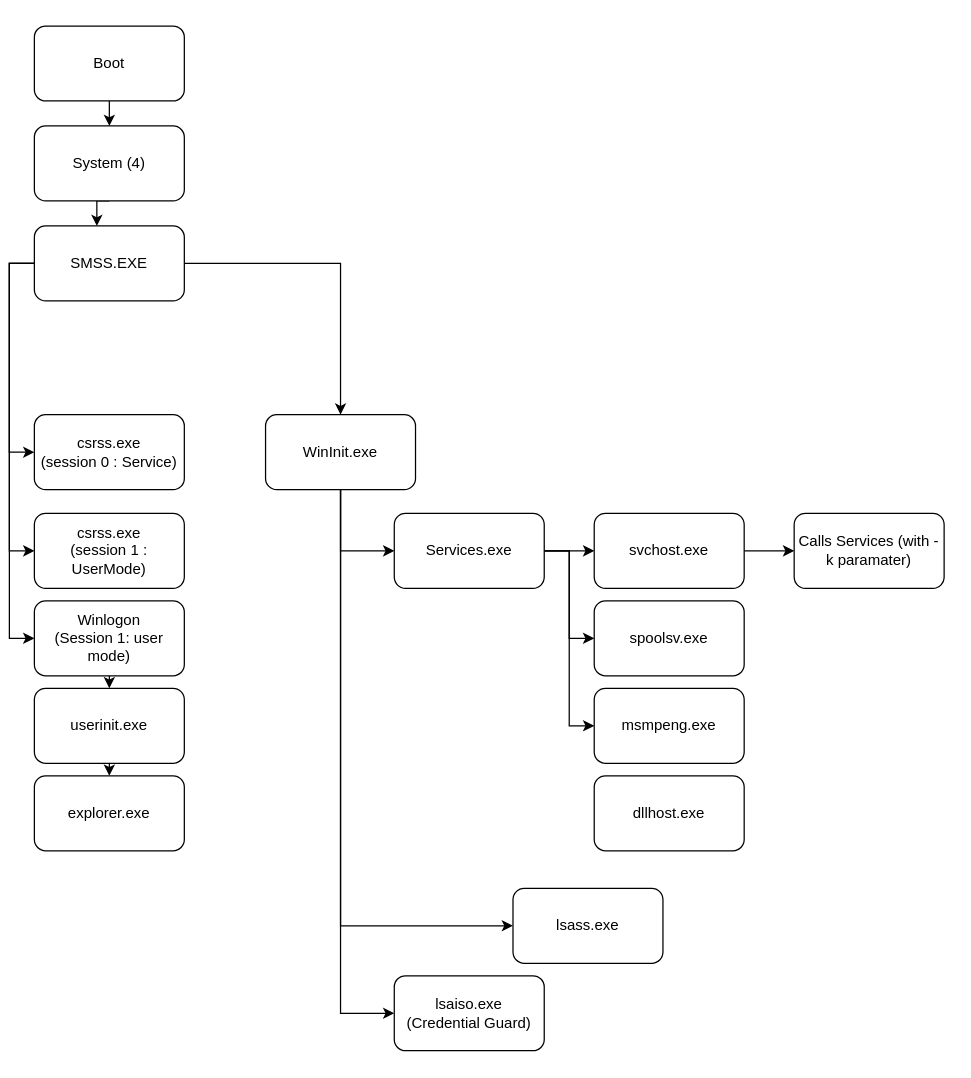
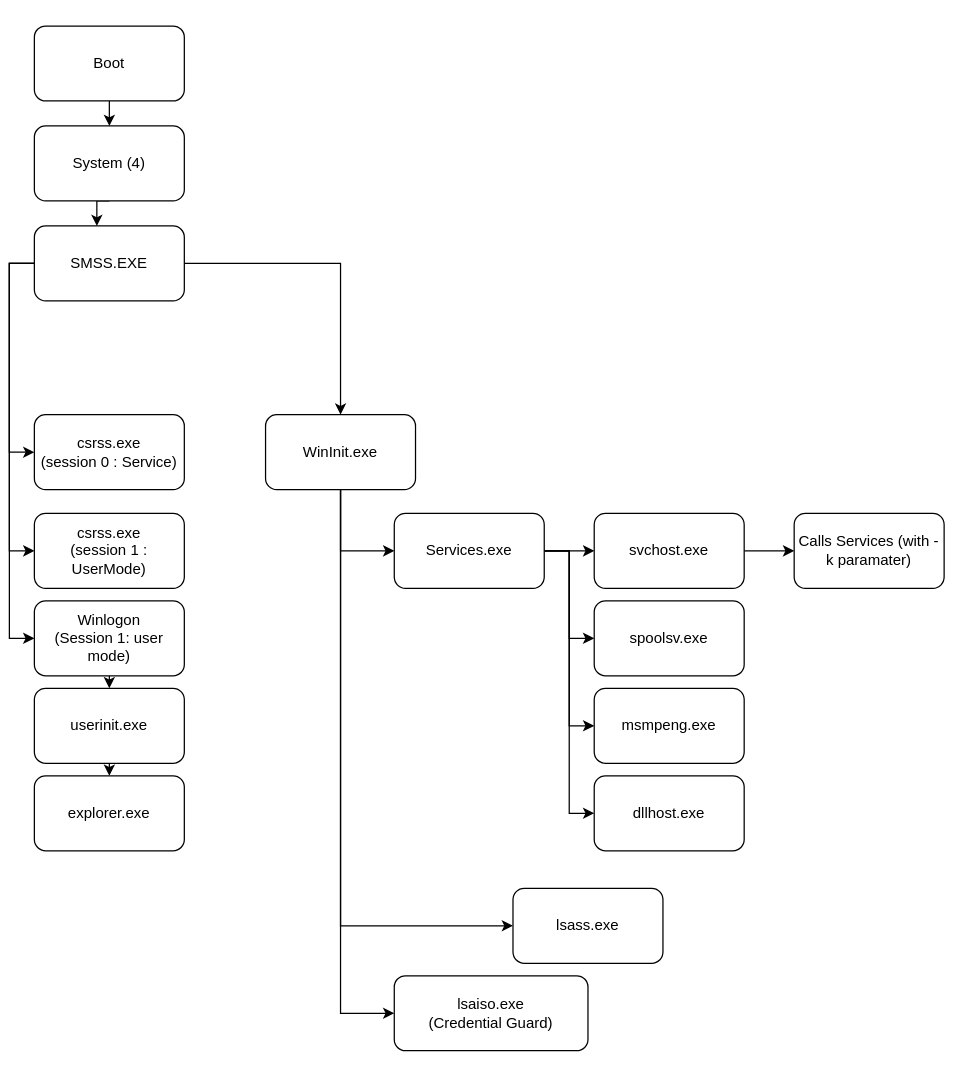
+ <mxCell id="19" style="edgeStyle=orthogonalEdgeStyle;rounded=0;orthogonalLoop=1;jettySize=auto;html=1;exitX=1;exitY=0.5;exitDx=0;exitDy=0;entryX=0;entryY=0.5;entryDx=0;entryDy=0;" parent="1" source="20" target="27" edge="1"><mxGeometry relative="1" as="geometry" /></mxCell>
- <mxCell id="22" value="lsaiso.exe&lt;br&gt;(Credential Guard)" style="rounded=1;whiteSpace=wrap;html=1;" parent="1" vertex="1"><mxGeometry x="308" y="780" width="120" height="60" as="geometry" /></mxCell>
+ <mxCell id="22" value="lsaiso.exe&lt;br&gt;(Credential Guard)" style="rounded=1;whiteSpace=wrap;html=1;" parent="1" vertex="1"><mxGeometry x="308" y="780" width="155" height="60" as="geometry" /></mxCell>
